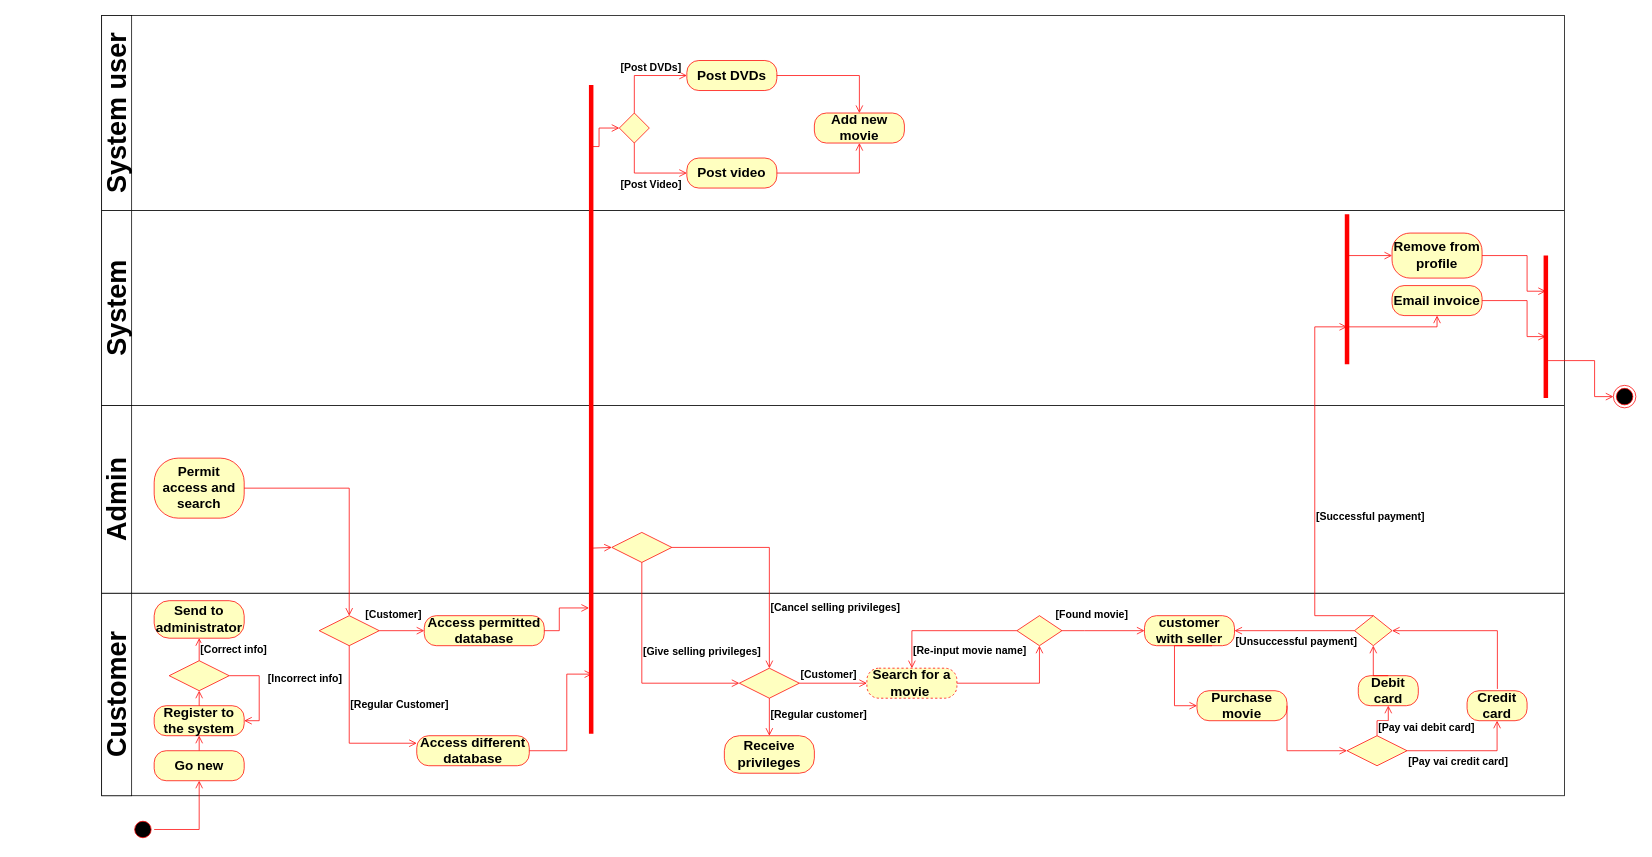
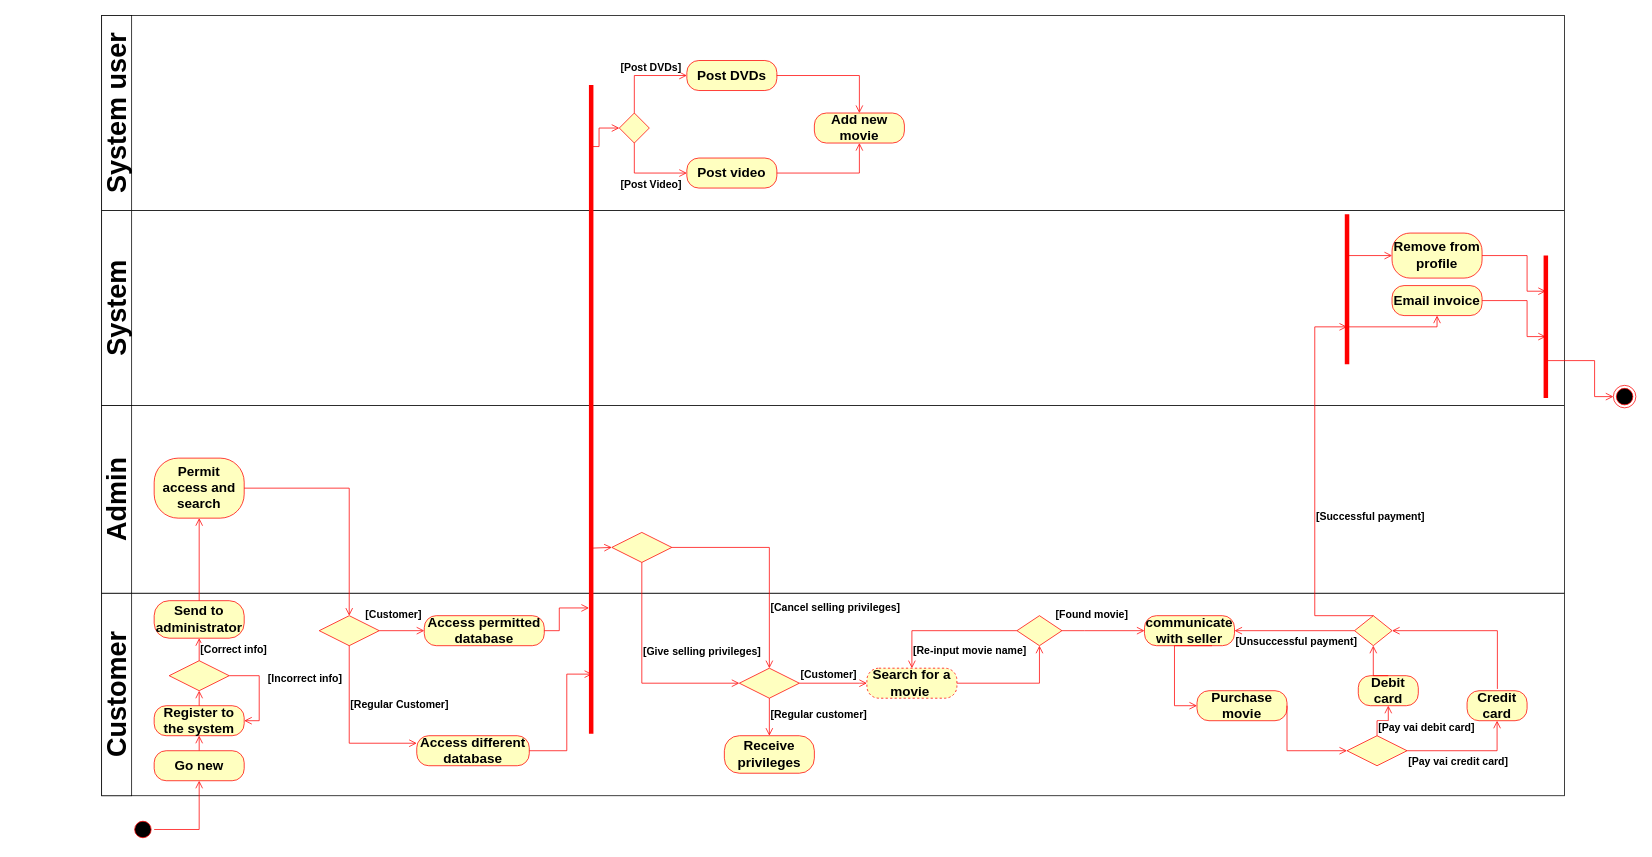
+ <mxCell id="49" value="" style="edgeStyle=orthogonalEdgeStyle;html=1;verticalAlign=bottom;endArrow=open;endSize=8;strokeColor=#ff0000;rounded=0;exitX=0.5;exitY=0;exitDx=0;exitDy=0;entryX=0.5;entryY=1;entryDx=0;entryDy=0;" edge="1" parent="1" source="48" target="16"><mxGeometry relative="1" as="geometry"><mxPoint x="275" y="930" as="targetPoint" /><mxPoint x="275" y="950" as="sourcePoint" /></mxGeometry></mxCell>
- <mxCell id="50" value="&lt;font style=&quot;font-size: 18px;&quot;&gt;&lt;b&gt;customer with seller&lt;/b&gt;&lt;/font&gt;" style="rounded=1;whiteSpace=wrap;html=1;arcSize=40;fontColor=#000000;fillColor=#ffffc0;strokeColor=#ff0000;" vertex="1" parent="1"><mxGeometry x="1525" y="820" width="120" height="40" as="geometry" /></mxCell>
+ <mxCell id="50" value="&lt;font style=&quot;font-size: 18px;&quot;&gt;&lt;b&gt;communicate with seller&lt;/b&gt;&lt;/font&gt;" style="rounded=1;whiteSpace=wrap;html=1;arcSize=40;fontColor=#000000;fillColor=#ffffc0;strokeColor=#ff0000;" vertex="1" parent="1"><mxGeometry x="1525" y="820" width="120" height="40" as="geometry" /></mxCell>
